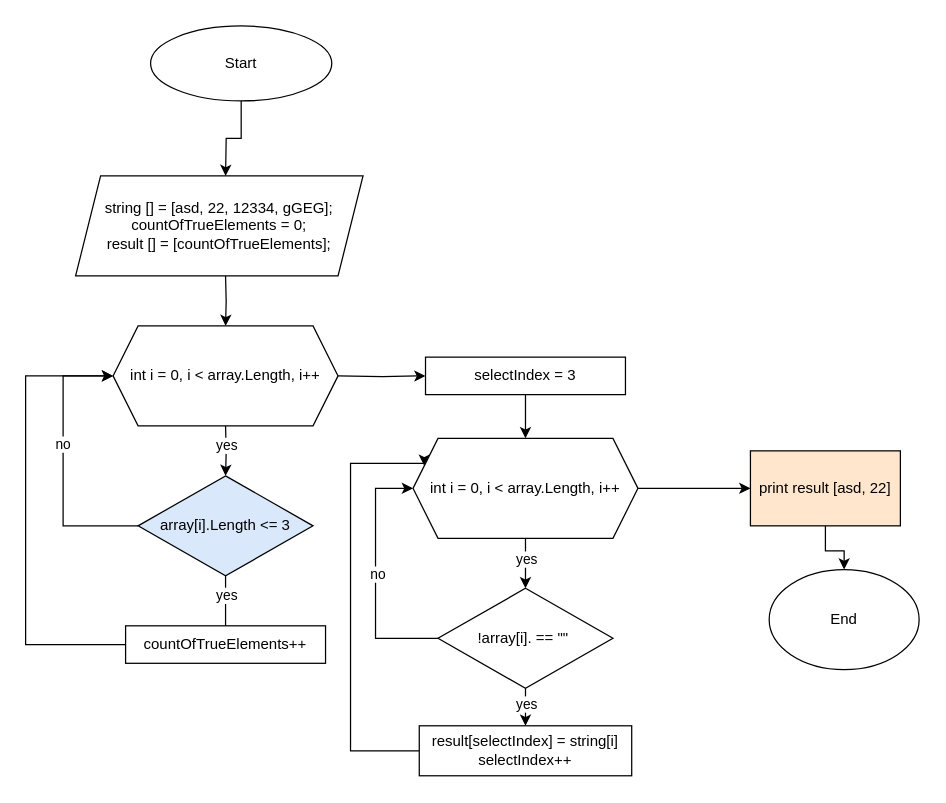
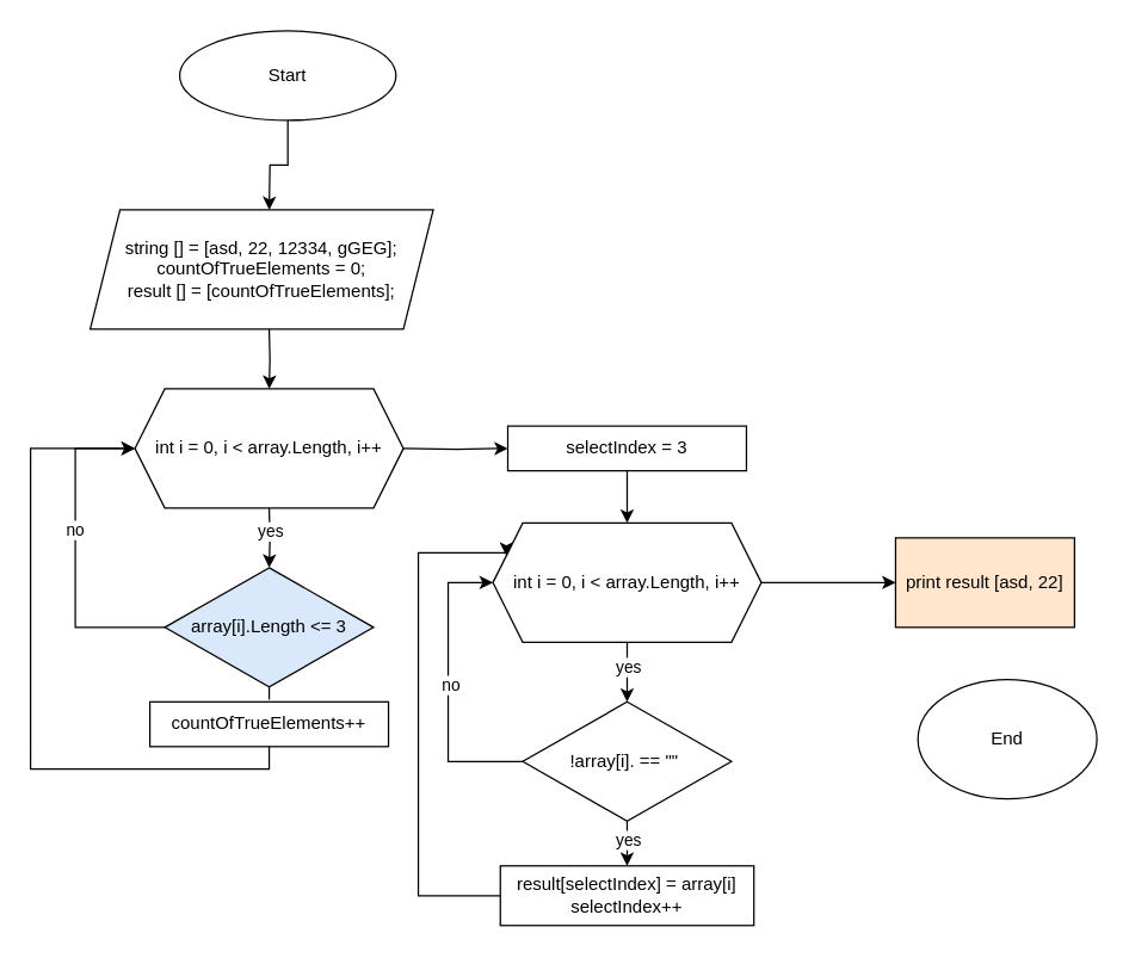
- <mxCell id="30" style="edgeStyle=orthogonalEdgeStyle;rounded=0;orthogonalLoop=1;jettySize=auto;html=1;" edge="1" parent="1" source="31" target="32"><mxGeometry relative="1" as="geometry" /></mxCell>
- <mxCell id="14" value="countOfTrueElements++" style="rounded=0;whiteSpace=wrap;html=1;" vertex="1" parent="1"><mxGeometry x="100" y="500" width="160" height="30" as="geometry" /></mxCell>
+ <mxCell id="14" value="countOfTrueElements++" style="rounded=0;whiteSpace=wrap;html=1;" vertex="1" parent="1"><mxGeometry x="100" y="470" width="160" height="30" as="geometry" /></mxCell>
- <mxCell id="16" value="result[selectIndex] = string[i]&lt;br&gt;selectIndex++" style="rounded=0;whiteSpace=wrap;html=1;" vertex="1" parent="1"><mxGeometry x="335" y="580" width="170" height="40" as="geometry" /></mxCell>
+ <mxCell id="16" value="result[selectIndex] = array[i]&lt;br&gt;selectIndex++" style="rounded=0;whiteSpace=wrap;html=1;" vertex="1" parent="1"><mxGeometry x="335" y="580" width="170" height="40" as="geometry" /></mxCell>
